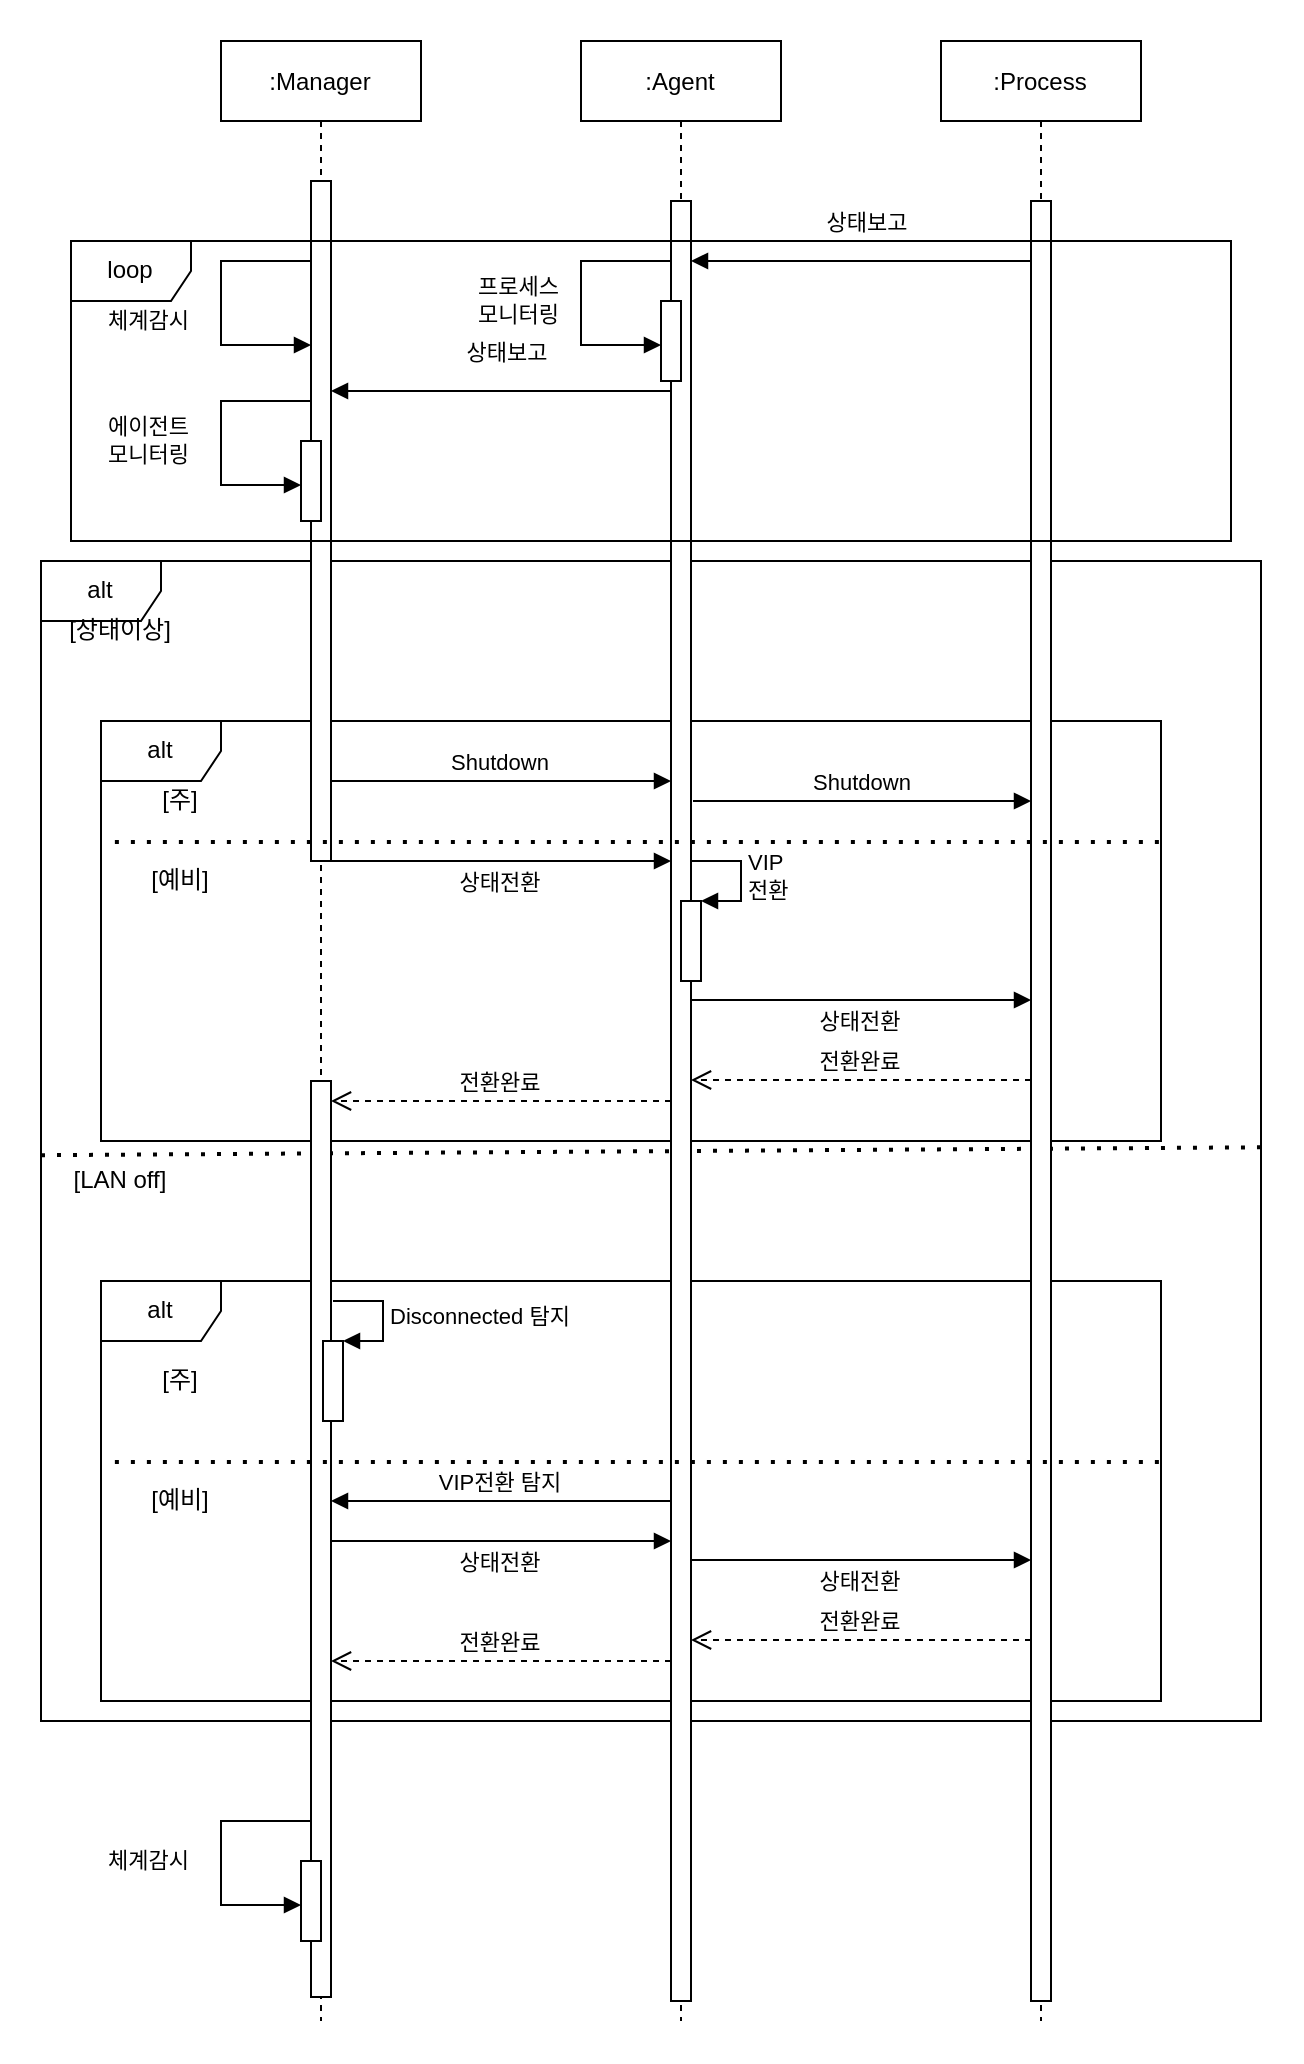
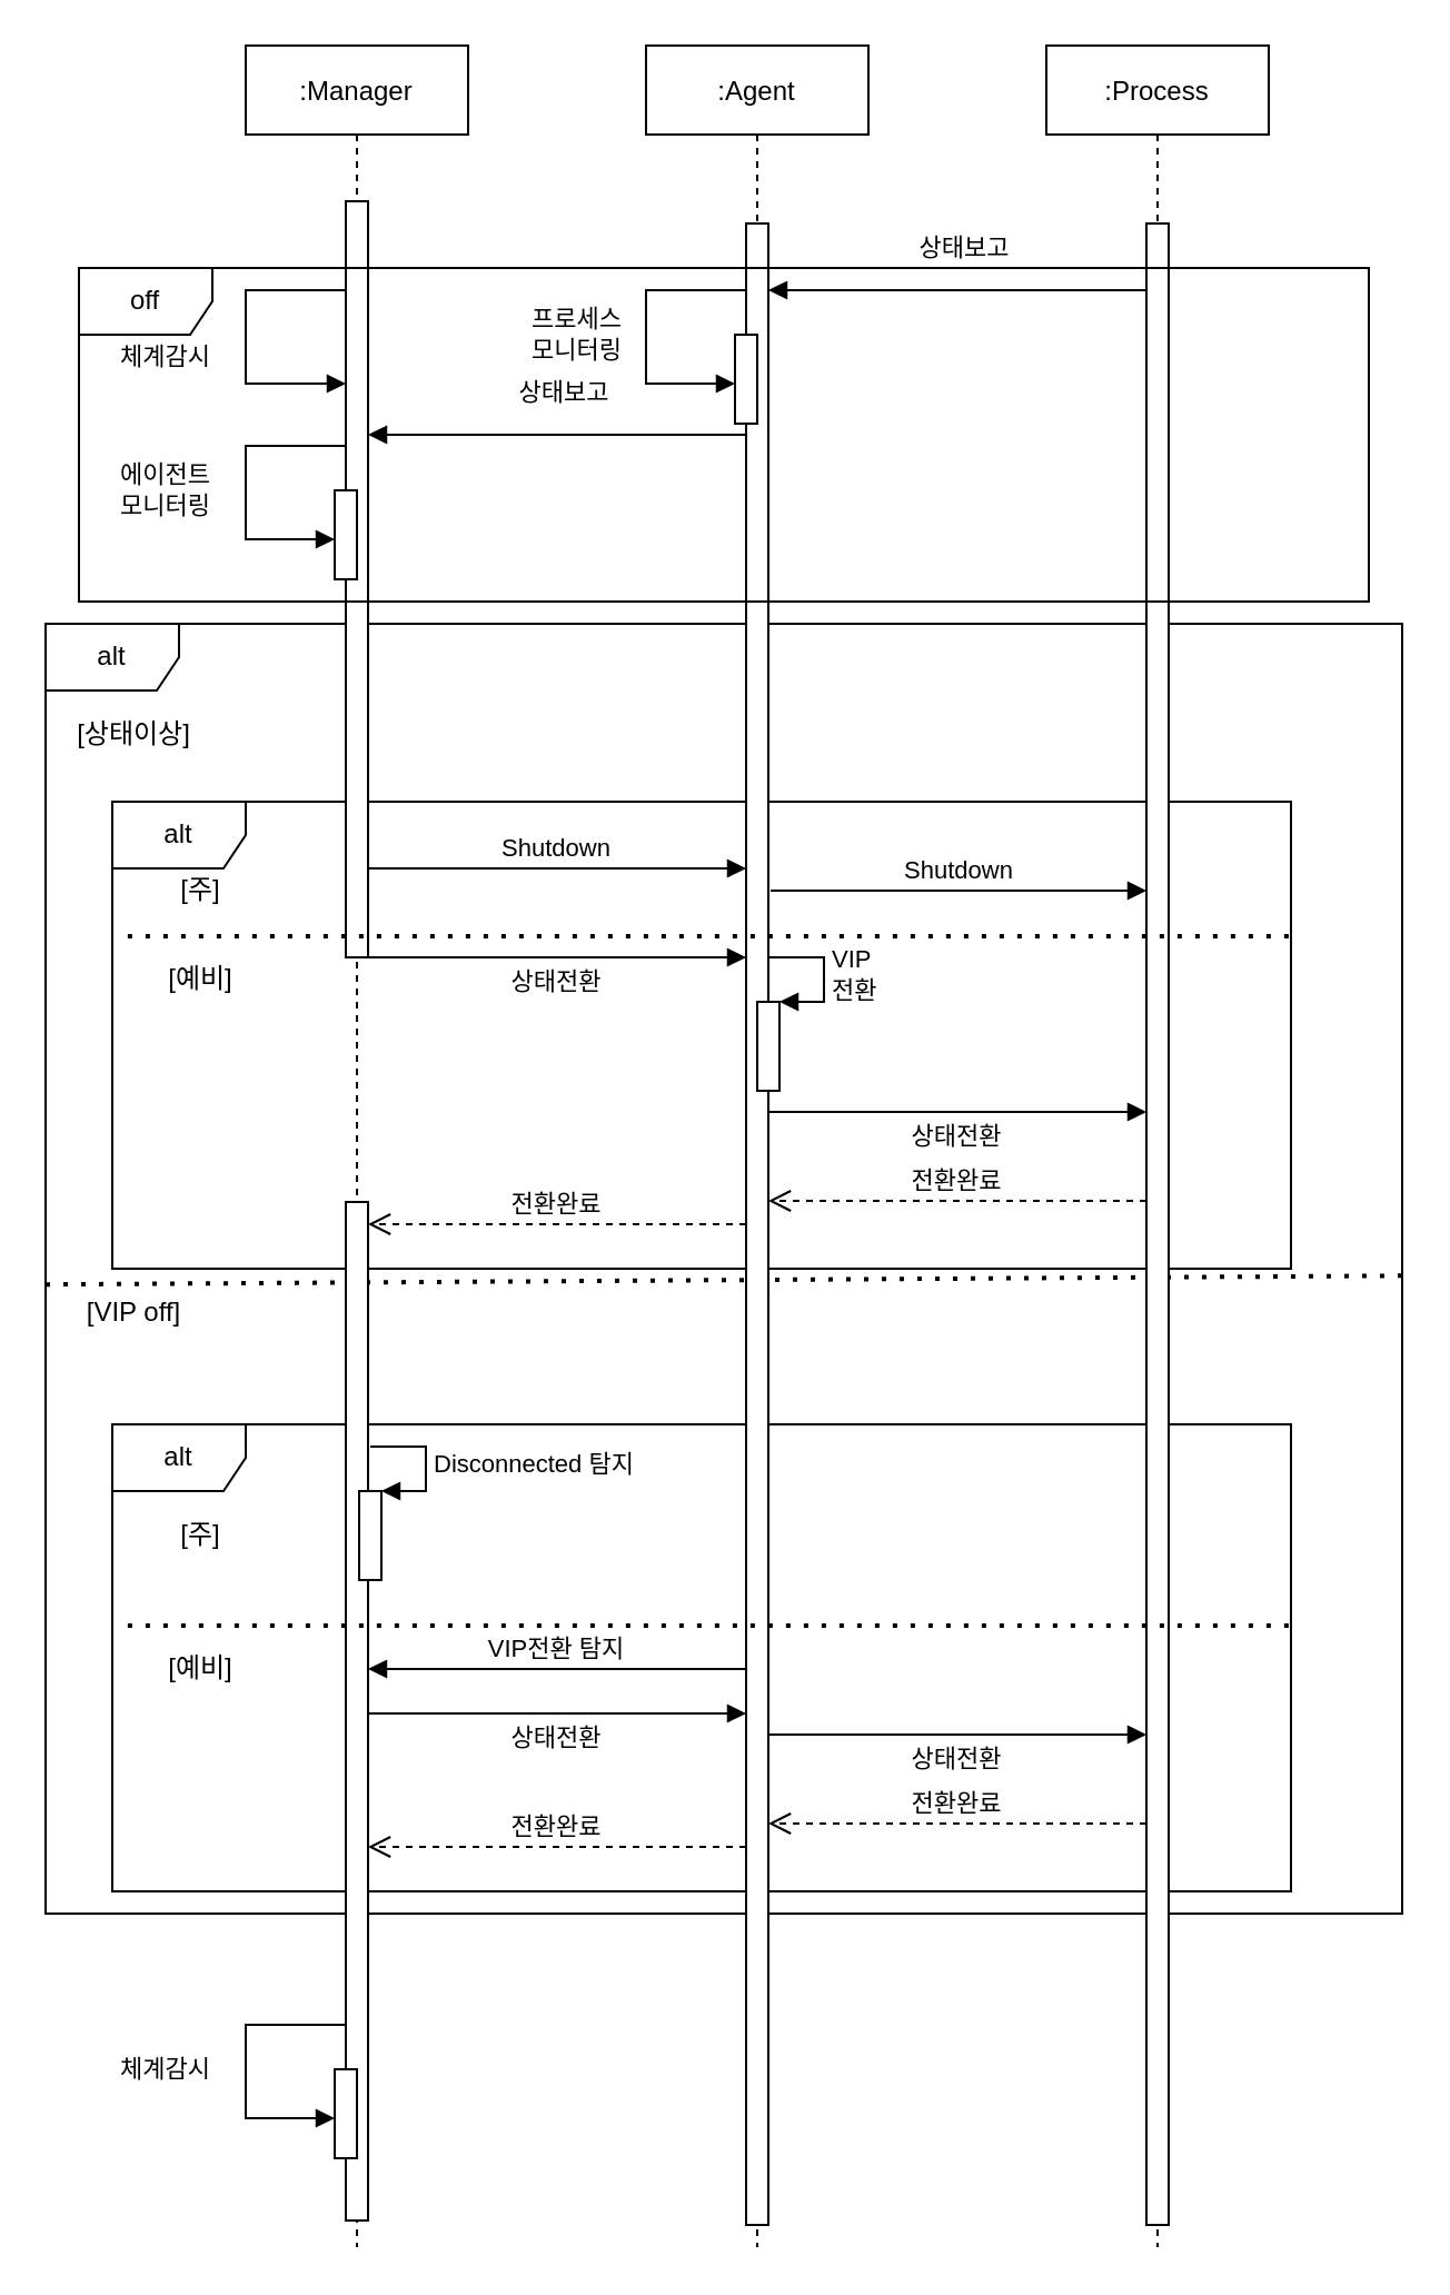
- <mxCell id="26" value="loop" style="shape=umlFrame;whiteSpace=wrap;html=1;" parent="1" vertex="1"><mxGeometry x="35" y="120" width="580" height="150" as="geometry" /></mxCell>
+ <mxCell id="26" value="off" style="shape=umlFrame;whiteSpace=wrap;html=1;" parent="1" vertex="1"><mxGeometry x="35" y="120" width="580" height="150" as="geometry" /></mxCell>
- <mxCell id="15" value="[상태이상]" style="text;html=1;strokeColor=none;fillColor=none;align=center;verticalAlign=middle;whiteSpace=wrap;rounded=0;" parent="1" vertex="1"><mxGeometry x="30" y="305" width="60" height="20" as="geometry" /></mxCell>
+ <mxCell id="15" value="[상태이상]" style="text;html=1;strokeColor=none;fillColor=none;align=center;verticalAlign=middle;whiteSpace=wrap;rounded=0;" parent="1" vertex="1"><mxGeometry x="30" y="320" width="60" height="20" as="geometry" /></mxCell>
- <mxCell id="32" value="[LAN off]" style="text;html=1;strokeColor=none;fillColor=none;align=center;verticalAlign=middle;whiteSpace=wrap;rounded=0;" parent="1" vertex="1"><mxGeometry x="30" y="580" width="60" height="20" as="geometry" /></mxCell>
+ <mxCell id="32" value="[VIP off]" style="text;html=1;strokeColor=none;fillColor=none;align=center;verticalAlign=middle;whiteSpace=wrap;rounded=0;" parent="1" vertex="1"><mxGeometry x="30" y="580" width="60" height="20" as="geometry" /></mxCell>
